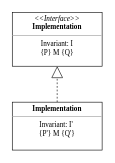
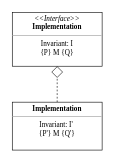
- <mxCell id="3" style="edgeStyle=orthogonalEdgeStyle;rounded=0;orthogonalLoop=1;jettySize=auto;html=1;entryX=0.5;entryY=1;entryDx=0;entryDy=0;endArrow=block;endFill=0;endSize=17;dashed=1;fontFamily=Times New Roman;" edge="1" parent="1" source="4" target="2"><mxGeometry relative="1" as="geometry" /></mxCell>
+ <mxCell id="3" style="edgeStyle=orthogonalEdgeStyle;rounded=0;orthogonalLoop=1;jettySize=auto;html=1;entryX=0.5;entryY=1;entryDx=0;entryDy=0;endArrow=diamond;endFill=0;endSize=17;dashed=1;fontFamily=Times New Roman;" edge="1" parent="1" source="4" target="2"><mxGeometry relative="1" as="geometry" /></mxCell>
